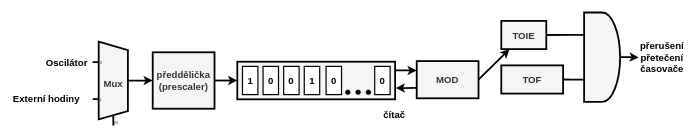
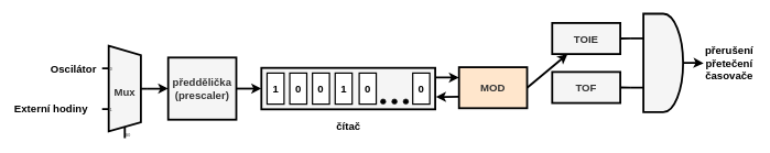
- <mxCell id="13" value="&lt;font style=&quot;font-size: 16px;&quot;&gt;&lt;b style=&quot;&quot;&gt;TOIE&lt;/b&gt;&lt;/font&gt;" style="rounded=0;whiteSpace=wrap;html=1;strokeWidth=3;fillColor=#f5f5f5;fontColor=#333333;strokeColor=#000000;" parent="1" vertex="1"><mxGeometry x="835.002" y="34.004" width="75" height="47.027" as="geometry" /></mxCell>
+ <mxCell id="13" value="&lt;font style=&quot;font-size: 16px;&quot;&gt;&lt;b style=&quot;&quot;&gt;TOIE&lt;/b&gt;&lt;/font&gt;" style="rounded=0;whiteSpace=wrap;html=1;strokeWidth=3;fillColor=#f5f5f5;fontColor=#333333;strokeColor=#000000;" parent="1" vertex="1"><mxGeometry x="835.002" y="34.004" width="103.019" height="47.027" as="geometry" /></mxCell>
- <mxCell id="10" value="&lt;font style=&quot;font-size: 16px;&quot;&gt;&lt;b style=&quot;&quot;&gt;MOD&lt;/b&gt;&lt;/font&gt;" style="rounded=0;whiteSpace=wrap;html=1;strokeWidth=3;fillColor=#f5f5f5;fontColor=#333333;strokeColor=#000000;" parent="1" vertex="1"><mxGeometry x="694" y="101" width="103.02" height="62" as="geometry" /></mxCell>
+ <mxCell id="10" value="&lt;font style=&quot;font-size: 16px;&quot;&gt;&lt;b style=&quot;&quot;&gt;MOD&lt;/b&gt;&lt;/font&gt;" style="rounded=0;whiteSpace=wrap;html=1;strokeWidth=3;fillColor=#ffe6cc;fontColor=#333333;strokeColor=#000000;" parent="1" vertex="1"><mxGeometry x="694" y="101" width="103.02" height="62" as="geometry" /></mxCell>
- <mxCell id="7" value="&lt;span style=&quot;font-size: 16px;&quot;&gt;&lt;b&gt;čítač&lt;/b&gt;&lt;/span&gt;" style="text;html=1;align=center;verticalAlign=middle;whiteSpace=wrap;rounded=0;container=0;" parent="1" vertex="1"><mxGeometry x="570.655" y="174.005" width="171.698" height="32.135" as="geometry" /></mxCell>
+ <mxCell id="7" value="&lt;span style=&quot;font-size: 16px;&quot;&gt;&lt;b&gt;čítač&lt;/b&gt;&lt;/span&gt;" style="text;html=1;align=center;verticalAlign=middle;whiteSpace=wrap;rounded=0;container=0;" parent="1" vertex="1"><mxGeometry x="440.655" y="174.005" width="171.698" height="32.135" as="geometry" /></mxCell>
